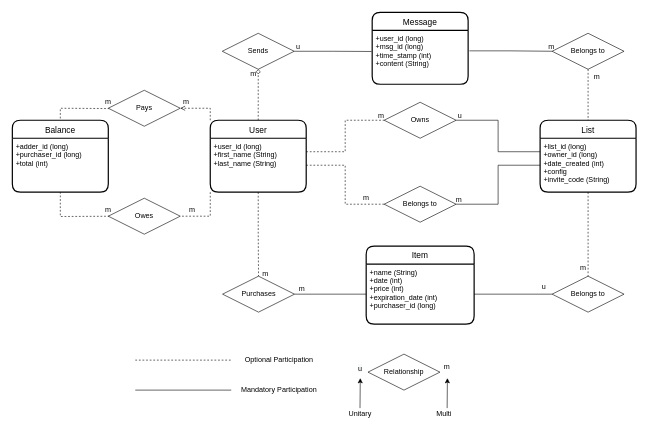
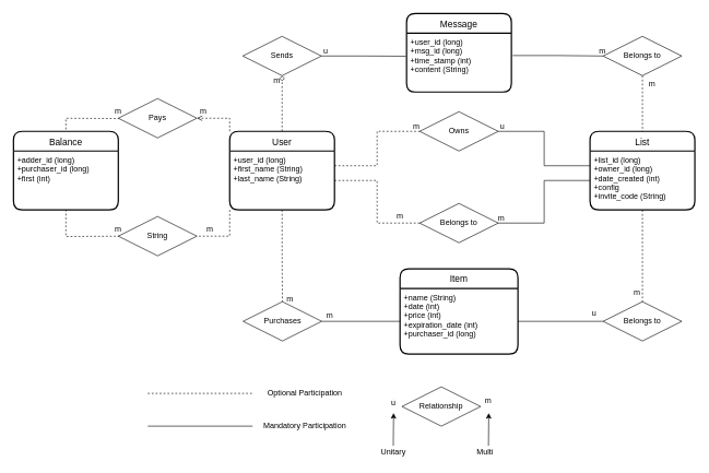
- <mxCell id="22" value="+adder_id (long)&#10;+purchaser_id (long)&#10;+total (int)" style="align=left;strokeColor=none;fillColor=none;spacingLeft=4;fontSize=12;verticalAlign=top;resizable=0;rotatable=0;part=1;" vertex="1" parent="21"><mxGeometry y="30" width="160" height="90" as="geometry" /></mxCell>
+ <mxCell id="22" value="+adder_id (long)&#10;+purchaser_id (long)&#10;+first (int)" style="align=left;strokeColor=none;fillColor=none;spacingLeft=4;fontSize=12;verticalAlign=top;resizable=0;rotatable=0;part=1;" vertex="1" parent="21"><mxGeometry y="30" width="160" height="90" as="geometry" /></mxCell>
- <mxCell id="40" value="Owes" style="shape=rhombus;perimeter=rhombusPerimeter;whiteSpace=wrap;html=1;align=center;" vertex="1" parent="1"><mxGeometry x="180" y="330" width="120" height="60" as="geometry" /></mxCell>
+ <mxCell id="40" value="String" style="shape=rhombus;perimeter=rhombusPerimeter;whiteSpace=wrap;html=1;align=center;" vertex="1" parent="1"><mxGeometry x="180" y="330" width="120" height="60" as="geometry" /></mxCell>
